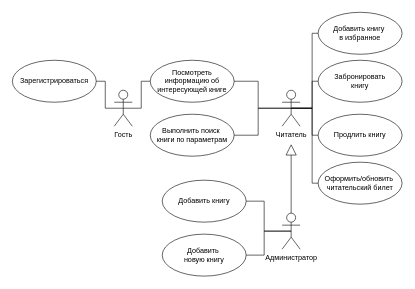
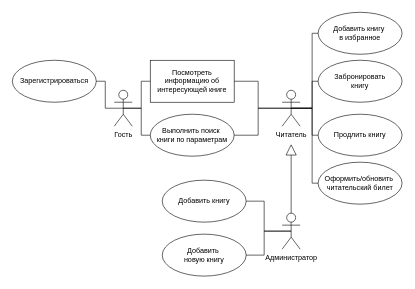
- <mxCell id="5" value="Посмотреть информацию об интересующей книге" style="ellipse;whiteSpace=wrap;html=1;" parent="1" vertex="1"><mxGeometry x="250" y="100" width="140" height="70" as="geometry" /></mxCell>
+ <mxCell id="5" value="Посмотреть информацию об интересующей книге" style="whiteSpace=wrap;html=1;rounded=0;" parent="1" vertex="1"><mxGeometry x="250" y="100" width="140" height="70" as="geometry" /></mxCell>
+ <mxCell id="21" value="" style="endArrow=none;html=1;rounded=0;entryX=0;entryY=0.5;entryDx=0;entryDy=0;exitX=0.5;exitY=0.5;exitDx=0;exitDy=0;exitPerimeter=0;edgeStyle=orthogonalEdgeStyle;" parent="1" source="2" target="20" edge="1"><mxGeometry width="50" height="50" relative="1" as="geometry"><mxPoint x="210" y="130" as="sourcePoint" /><mxPoint x="-70" y="100" as="targetPoint" /></mxGeometry></mxCell>
